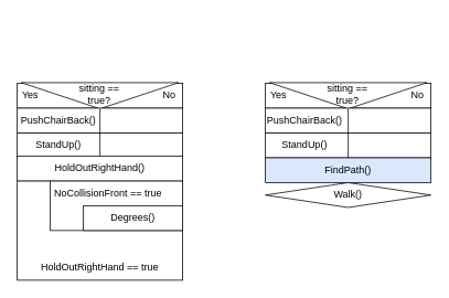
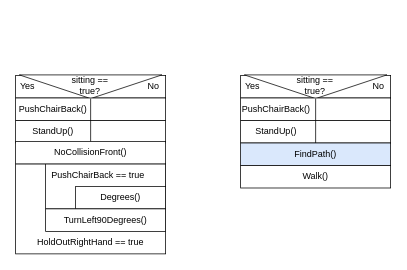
- <mxCell id="28" value="HoldOutRightHand()" style="whiteSpace=wrap;html=1;container=0;" vertex="1" parent="1"><mxGeometry y="188" width="200" height="30" as="geometry" x="20" /></mxCell>
+ <mxCell id="28" value="NoCollisionFront()" style="whiteSpace=wrap;html=1;container=0;" vertex="1" parent="1"><mxGeometry y="188" width="200" height="30" as="geometry" x="20" /></mxCell>
- <mxCell id="29" value="NoCollisionFront == true" style="text;html=1;strokeColor=none;fillColor=none;align=center;verticalAlign=middle;whiteSpace=wrap;rounded=0;" vertex="1" parent="1"><mxGeometry x="60" y="218" width="140" height="30" as="geometry" /></mxCell>
+ <mxCell id="29" value="PushChairBack == true" style="text;html=1;strokeColor=none;fillColor=none;align=center;verticalAlign=middle;whiteSpace=wrap;rounded=0;" vertex="1" parent="1"><mxGeometry x="60" y="218" width="140" height="30" as="geometry" /></mxCell>
- <mxCell id="14" value="Walk()" style="rhombus;whiteSpace=wrap;html=1;" parent="2" vertex="1"><mxGeometry y="122.16" width="200" height="30" as="geometry" /></mxCell>
+ <mxCell id="14" value="Walk()" style="rounded=0;whiteSpace=wrap;html=1;" parent="2" vertex="1"><mxGeometry y="122.16" width="200" height="30" as="geometry" /></mxCell>
+ <mxCell id="30" value="TurnLeft90Degrees()" style="whiteSpace=wrap;html=1;container=0;" vertex="1" parent="1"><mxGeometry x="60" y="278" width="160" height="30" as="geometry" /></mxCell>
